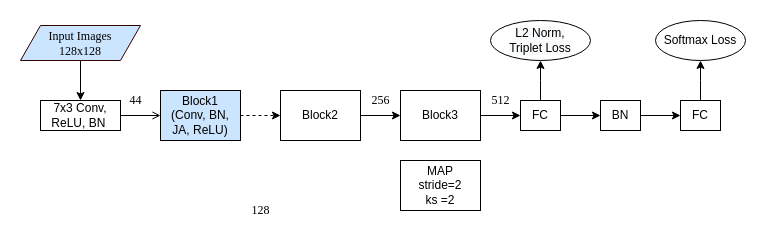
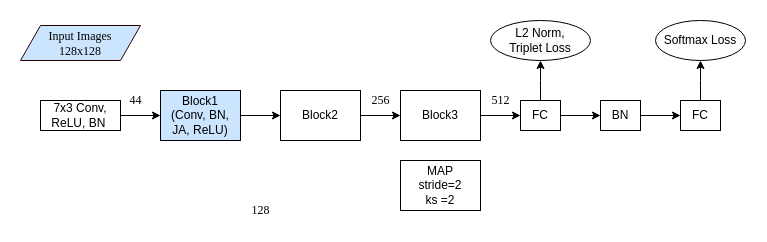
- <mxCell id="24" style="rounded=0;orthogonalLoop=1;jettySize=auto;html=1;exitX=0.5;exitY=1;exitDx=0;exitDy=0;entryX=0.5;entryY=0;entryDx=0;entryDy=0;fontFamily=Comic Sans MS;strokeColor=#000000;fillColor=#000000;" edge="1" parent="1" source="25" target="3"><mxGeometry relative="1" as="geometry" /></mxCell>
- <mxCell id="2" style="edgeStyle=orthogonalEdgeStyle;rounded=0;orthogonalLoop=1;jettySize=auto;html=1;exitX=1;exitY=0.5;exitDx=0;exitDy=0;entryX=0;entryY=0.5;entryDx=0;entryDy=0;endArrow=open;" edge="1" parent="1" source="3" target="5"><mxGeometry relative="1" as="geometry" /></mxCell>
+ <mxCell id="2" style="edgeStyle=orthogonalEdgeStyle;rounded=0;orthogonalLoop=1;jettySize=auto;html=1;exitX=1;exitY=0.5;exitDx=0;exitDy=0;entryX=0;entryY=0.5;entryDx=0;entryDy=0;" edge="1" parent="1" source="3" target="5"><mxGeometry relative="1" as="geometry" /></mxCell>
- <mxCell id="4" style="edgeStyle=orthogonalEdgeStyle;rounded=0;orthogonalLoop=1;jettySize=auto;html=1;exitX=1;exitY=0.5;exitDx=0;exitDy=0;entryX=0;entryY=0.5;entryDx=0;entryDy=0;dashed=1;" edge="1" parent="1" source="5" target="7"><mxGeometry relative="1" as="geometry" /></mxCell>
+ <mxCell id="4" style="edgeStyle=orthogonalEdgeStyle;rounded=0;orthogonalLoop=1;jettySize=auto;html=1;exitX=1;exitY=0.5;exitDx=0;exitDy=0;entryX=0;entryY=0.5;entryDx=0;entryDy=0;" edge="1" parent="1" source="5" target="7"><mxGeometry relative="1" as="geometry" /></mxCell>
